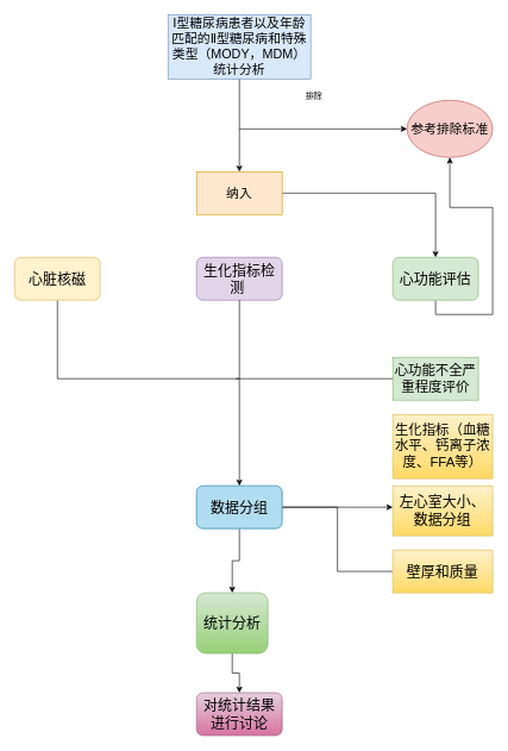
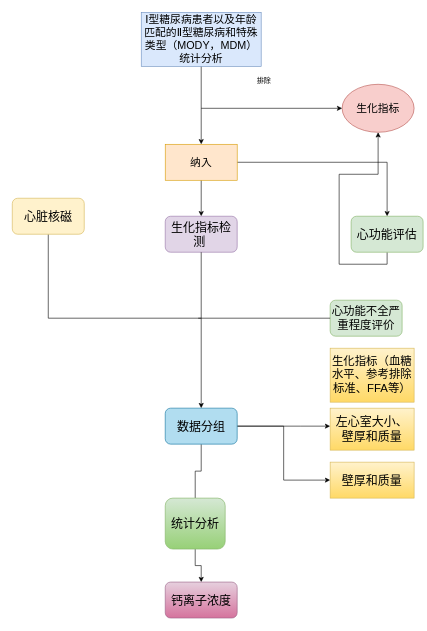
- <mxCell id="7" value="&lt;font style=&quot;font-size: 18px&quot;&gt;参考排除标准&lt;/font&gt;" style="ellipse;whiteSpace=wrap;html=1;fillColor=#f8cecc;strokeColor=#b85450;" parent="1" vertex="1"><mxGeometry x="570" y="140" width="120" height="80" as="geometry" /></mxCell>
+ <mxCell id="7" value="&lt;font style=&quot;font-size: 18px&quot;&gt;生化指标&lt;/font&gt;" style="ellipse;whiteSpace=wrap;html=1;fillColor=#f8cecc;strokeColor=#b85450;" parent="1" vertex="1"><mxGeometry x="570" y="140" width="120" height="80" as="geometry" /></mxCell>
+ <mxCell id="4" style="edgeStyle=orthogonalEdgeStyle;rounded=0;orthogonalLoop=1;jettySize=auto;html=1;exitX=0.5;exitY=1;exitDx=0;exitDy=0;entryX=0.5;entryY=0;entryDx=0;entryDy=0;" parent="1" source="6" target="12" edge="1"><mxGeometry relative="1" as="geometry" /></mxCell>
- <mxCell id="11" value="&lt;font style=&quot;font-size: 20px&quot;&gt;心脏核磁&lt;/font&gt;" style="rounded=1;whiteSpace=wrap;html=1;fillColor=#fff2cc;strokeColor=#d6b656;" parent="1" vertex="1"><mxGeometry x="20" y="360" width="120" height="60" as="geometry" /></mxCell>
+ <mxCell id="11" value="&lt;font style=&quot;font-size: 20px&quot;&gt;心脏核磁&lt;/font&gt;" style="rounded=1;whiteSpace=wrap;html=1;fillColor=#fff2cc;strokeColor=#d6b656;" parent="1" vertex="1"><mxGeometry x="20" y="330" width="120" height="60" as="geometry" /></mxCell>
- <mxCell id="14" value="&lt;font style=&quot;font-size: 20px&quot;&gt;心功能评估&lt;/font&gt;" style="rounded=1;whiteSpace=wrap;html=1;fillColor=#d5e8d4;strokeColor=#82b366;" parent="1" vertex="1"><mxGeometry x="550" y="360" width="120" height="60" as="geometry" /></mxCell>
+ <mxCell id="14" value="&lt;font style=&quot;font-size: 20px&quot;&gt;心功能评估&lt;/font&gt;" style="rounded=1;whiteSpace=wrap;html=1;fillColor=#d5e8d4;strokeColor=#82b366;" parent="1" vertex="1"><mxGeometry x="585" y="360" width="120" height="60" as="geometry" /></mxCell>
- <mxCell id="15" value="&lt;font style=&quot;font-size: 19px&quot;&gt;心功能不全严重程度评价&lt;/font&gt;" style="whiteSpace=wrap;html=1;fillColor=#d5e8d4;strokeColor=#82b366;rounded=0;" parent="1" vertex="1"><mxGeometry x="550" y="500" width="120" height="60" as="geometry" /></mxCell>
+ <mxCell id="15" value="&lt;font style=&quot;font-size: 19px&quot;&gt;心功能不全严重程度评价&lt;/font&gt;" style="rounded=1;whiteSpace=wrap;html=1;fillColor=#d5e8d4;strokeColor=#82b366;" parent="1" vertex="1"><mxGeometry x="550" y="500" width="120" height="60" as="geometry" /></mxCell>
- <mxCell id="22" value="&lt;font style=&quot;font-size: 19px&quot;&gt;生化指标（血糖水平、钙离子浓度、FFA等）&lt;/font&gt;" style="rounded=0;whiteSpace=wrap;html=1;fillColor=#fff2cc;strokeColor=#d6b656;gradientColor=#ffd966;" parent="1" vertex="1"><mxGeometry x="550" y="580" width="140" height="90" as="geometry" /></mxCell>
+ <mxCell id="22" value="&lt;font style=&quot;font-size: 19px&quot;&gt;生化指标（血糖水平、参考排除标准、FFA等）&lt;/font&gt;" style="rounded=0;whiteSpace=wrap;html=1;fillColor=#fff2cc;strokeColor=#d6b656;gradientColor=#ffd966;" parent="1" vertex="1"><mxGeometry x="550" y="580" width="140" height="90" as="geometry" /></mxCell>
- <mxCell id="23" value="&lt;font style=&quot;font-size: 20px&quot;&gt;左心室大小、数据分组&lt;/font&gt;" style="rounded=0;whiteSpace=wrap;html=1;fillColor=#fff2cc;strokeColor=#d6b656;gradientColor=#ffd966;" parent="1" vertex="1"><mxGeometry x="550" y="680" width="140" height="70" as="geometry" /></mxCell>
+ <mxCell id="23" value="&lt;font style=&quot;font-size: 20px&quot;&gt;左心室大小、壁厚和质量&lt;/font&gt;" style="rounded=0;whiteSpace=wrap;html=1;fillColor=#fff2cc;strokeColor=#d6b656;gradientColor=#ffd966;" parent="1" vertex="1"><mxGeometry x="550" y="680" width="140" height="70" as="geometry" /></mxCell>
- <mxCell id="17" style="edgeStyle=orthogonalEdgeStyle;rounded=0;orthogonalLoop=1;jettySize=auto;html=1;exitX=1;exitY=0.5;exitDx=0;exitDy=0;entryX=0;entryY=0.5;entryDx=0;entryDy=0;endArrow=none;" parent="1" source="19" target="24" edge="1"><mxGeometry relative="1" as="geometry" /></mxCell>
+ <mxCell id="17" style="edgeStyle=orthogonalEdgeStyle;rounded=0;orthogonalLoop=1;jettySize=auto;html=1;exitX=1;exitY=0.5;exitDx=0;exitDy=0;entryX=0;entryY=0.5;entryDx=0;entryDy=0;" parent="1" source="19" target="24" edge="1"><mxGeometry relative="1" as="geometry" /></mxCell>
- <mxCell id="18" style="edgeStyle=orthogonalEdgeStyle;rounded=0;orthogonalLoop=1;jettySize=auto;html=1;exitX=0.5;exitY=1;exitDx=0;exitDy=0;entryX=0.5;entryY=0;entryDx=0;entryDy=0;" parent="1" source="19" target="26" edge="1"><mxGeometry relative="1" as="geometry" /></mxCell>
+ <mxCell id="18" style="edgeStyle=orthogonalEdgeStyle;rounded=0;orthogonalLoop=1;jettySize=auto;html=1;exitX=0.5;exitY=1;exitDx=0;exitDy=0;entryX=0.5;entryY=0;entryDx=0;entryDy=0;endArrow=none;" parent="1" source="19" target="26" edge="1"><mxGeometry relative="1" as="geometry" /></mxCell>
- <mxCell id="27" value="&lt;font style=&quot;font-size: 20px&quot;&gt;对统计结果进行讨论&lt;/font&gt;" style="rounded=1;whiteSpace=wrap;html=1;fillColor=#e6d0de;gradientColor=#d5739d;strokeColor=#996185;" parent="1" vertex="1"><mxGeometry x="275" y="970" width="120" height="60" as="geometry" /></mxCell>
+ <mxCell id="27" value="&lt;font style=&quot;font-size: 20px&quot;&gt;钙离子浓度&lt;/font&gt;" style="rounded=1;whiteSpace=wrap;html=1;fillColor=#e6d0de;gradientColor=#d5739d;strokeColor=#996185;" parent="1" vertex="1"><mxGeometry x="275" y="970" width="120" height="60" as="geometry" /></mxCell>
